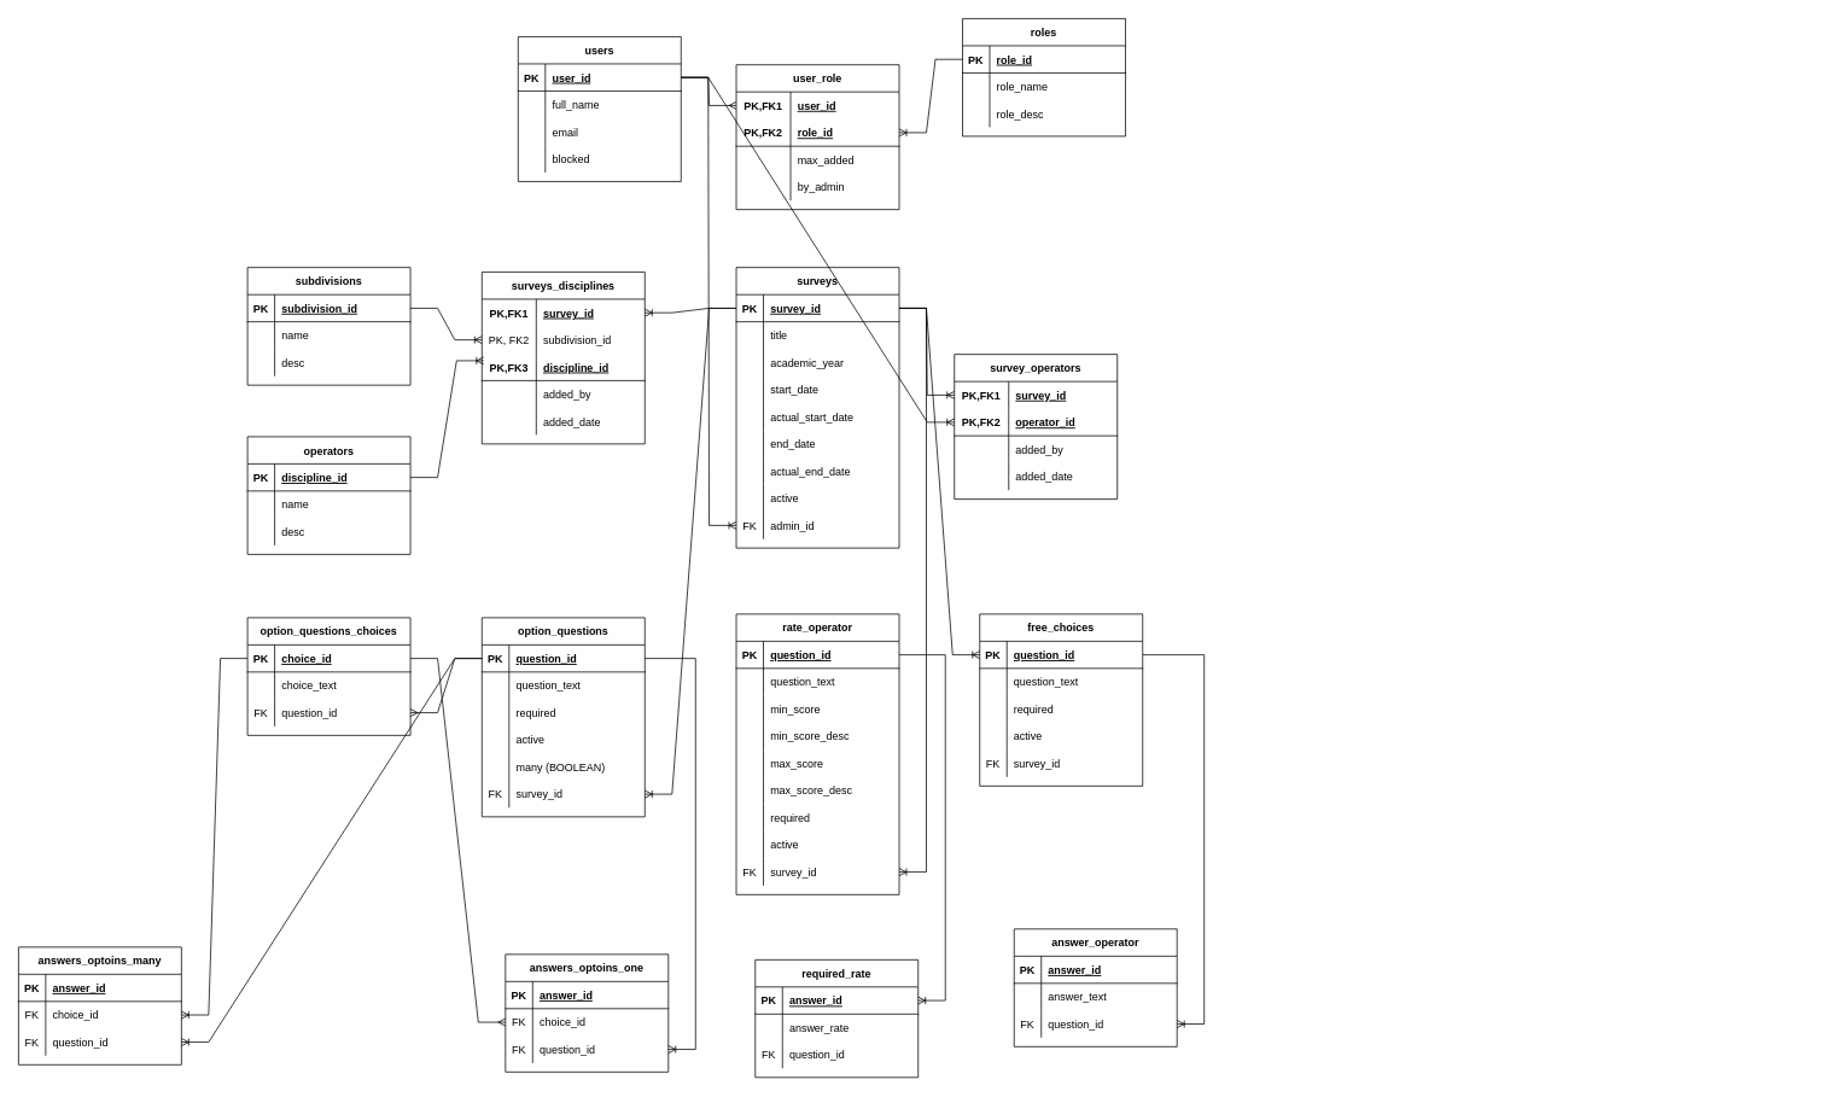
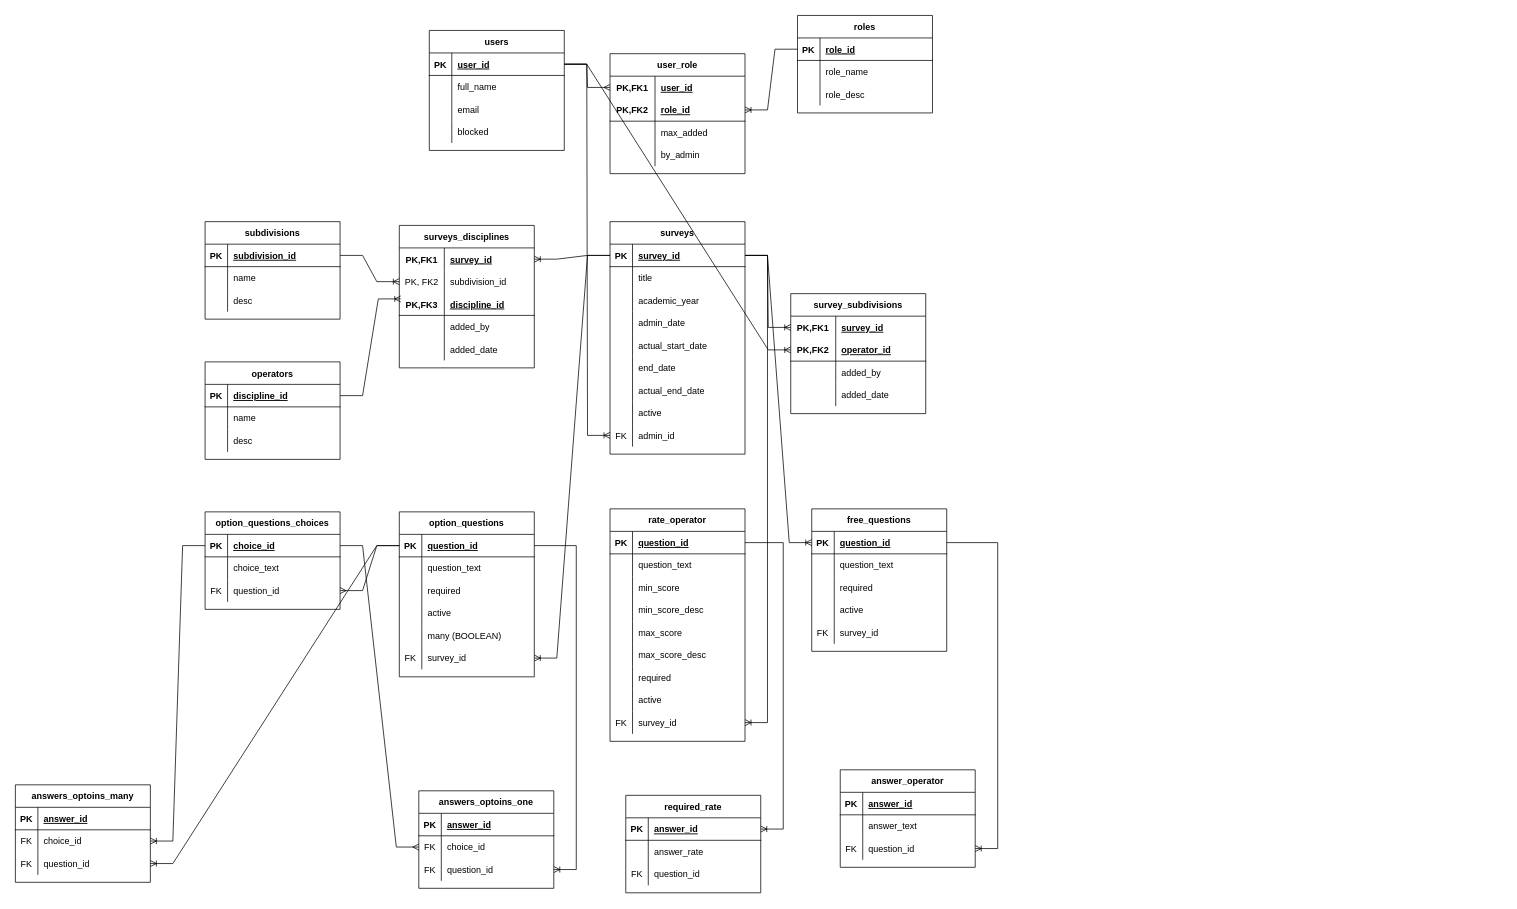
- <mxCell id="71" value="survey_operators" style="shape=table;startSize=30;container=1;collapsible=1;childLayout=tableLayout;fixedRows=1;rowLines=0;fontStyle=1;align=center;resizeLast=1;" parent="1" vertex="1"><mxGeometry x="1054" y="391" width="180" height="160" as="geometry" /></mxCell>
+ <mxCell id="71" value="survey_subdivisions" style="shape=table;startSize=30;container=1;collapsible=1;childLayout=tableLayout;fixedRows=1;rowLines=0;fontStyle=1;align=center;resizeLast=1;" parent="1" vertex="1"><mxGeometry x="1054" y="391" width="180" height="160" as="geometry" /></mxCell>
- <mxCell id="52" value="start_date" style="shape=partialRectangle;connectable=0;fillColor=none;top=0;left=0;bottom=0;right=0;align=left;spacingLeft=6;overflow=hidden;" parent="50" vertex="1"><mxGeometry x="30" width="150" height="30" as="geometry"><mxRectangle width="150" height="30" as="alternateBounds" /></mxGeometry></mxCell>
+ <mxCell id="52" value="admin_date" style="shape=partialRectangle;connectable=0;fillColor=none;top=0;left=0;bottom=0;right=0;align=left;spacingLeft=6;overflow=hidden;" parent="50" vertex="1"><mxGeometry x="30" width="150" height="30" as="geometry"><mxRectangle width="150" height="30" as="alternateBounds" /></mxGeometry></mxCell>
- <mxCell id="185" value="free_choices" style="shape=table;startSize=30;container=1;collapsible=1;childLayout=tableLayout;fixedRows=1;rowLines=0;fontStyle=1;align=center;resizeLast=1;" parent="1" vertex="1"><mxGeometry x="1082" y="678" width="180" height="190" as="geometry" /></mxCell>
+ <mxCell id="185" value="free_questions" style="shape=table;startSize=30;container=1;collapsible=1;childLayout=tableLayout;fixedRows=1;rowLines=0;fontStyle=1;align=center;resizeLast=1;" parent="1" vertex="1"><mxGeometry x="1082" y="678" width="180" height="190" as="geometry" /></mxCell>
